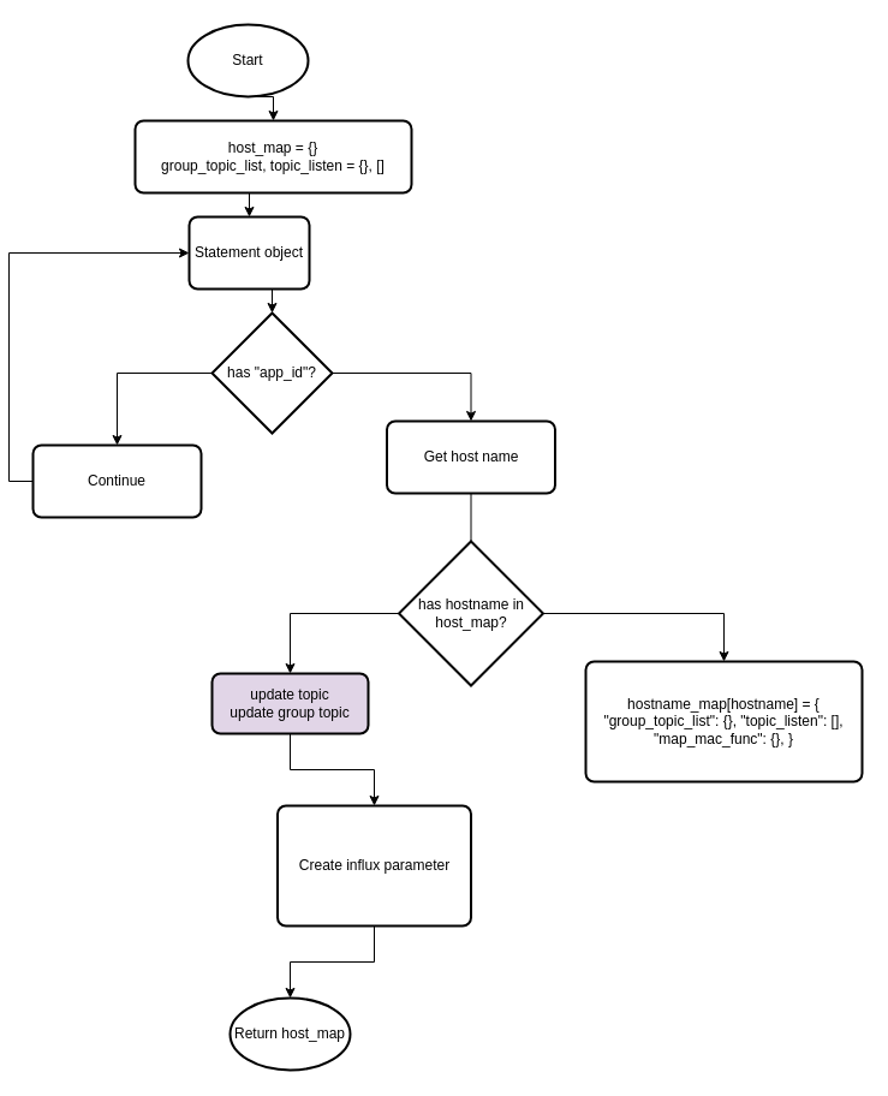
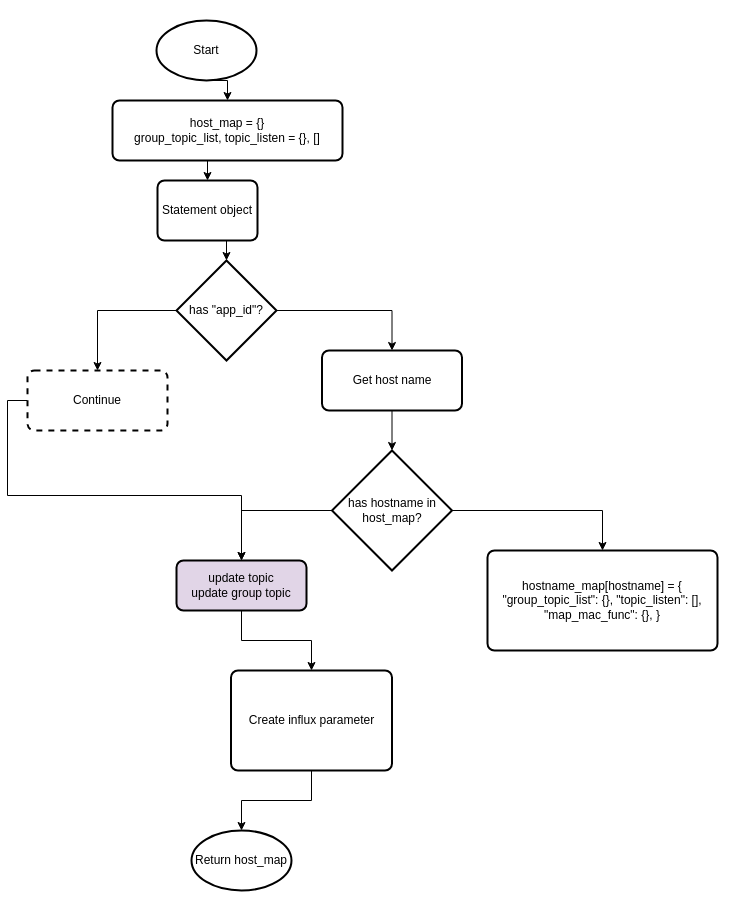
- <mxCell id="9" style="edgeStyle=orthogonalEdgeStyle;rounded=0;orthogonalLoop=1;jettySize=auto;html=1;exitX=0;exitY=0.5;exitDx=0;exitDy=0;entryX=0;entryY=0.5;entryDx=0;entryDy=0;" edge="1" parent="1" source="10" target="7"><mxGeometry relative="1" as="geometry" /></mxCell>
+ <mxCell id="9" style="edgeStyle=orthogonalEdgeStyle;rounded=0;orthogonalLoop=1;jettySize=auto;html=1;exitX=0;exitY=0.5;exitDx=0;exitDy=0;" edge="1" parent="1" source="10" target="20"><mxGeometry relative="1" as="geometry" /></mxCell>
- <mxCell id="10" value="Continue" style="rounded=1;whiteSpace=wrap;html=1;absoluteArcSize=1;arcSize=14;strokeWidth=2;" vertex="1" parent="1"><mxGeometry x="20" y="370" width="140" height="60" as="geometry" /></mxCell>
+ <mxCell id="10" value="Continue" style="rounded=1;whiteSpace=wrap;html=1;absoluteArcSize=1;arcSize=14;strokeWidth=2;dashed=1;" vertex="1" parent="1"><mxGeometry x="20" y="370" width="140" height="60" as="geometry" /></mxCell>
- <mxCell id="15" style="edgeStyle=orthogonalEdgeStyle;rounded=0;orthogonalLoop=1;jettySize=auto;html=1;exitX=0.5;exitY=1;exitDx=0;exitDy=0;entryX=0.5;entryY=0;entryDx=0;entryDy=0;entryPerimeter=0;endArrow=none;" edge="1" parent="1" source="11" target="14"><mxGeometry relative="1" as="geometry" /></mxCell>
+ <mxCell id="15" style="edgeStyle=orthogonalEdgeStyle;rounded=0;orthogonalLoop=1;jettySize=auto;html=1;exitX=0.5;exitY=1;exitDx=0;exitDy=0;entryX=0.5;entryY=0;entryDx=0;entryDy=0;entryPerimeter=0;" edge="1" parent="1" source="11" target="14"><mxGeometry relative="1" as="geometry" /></mxCell>
